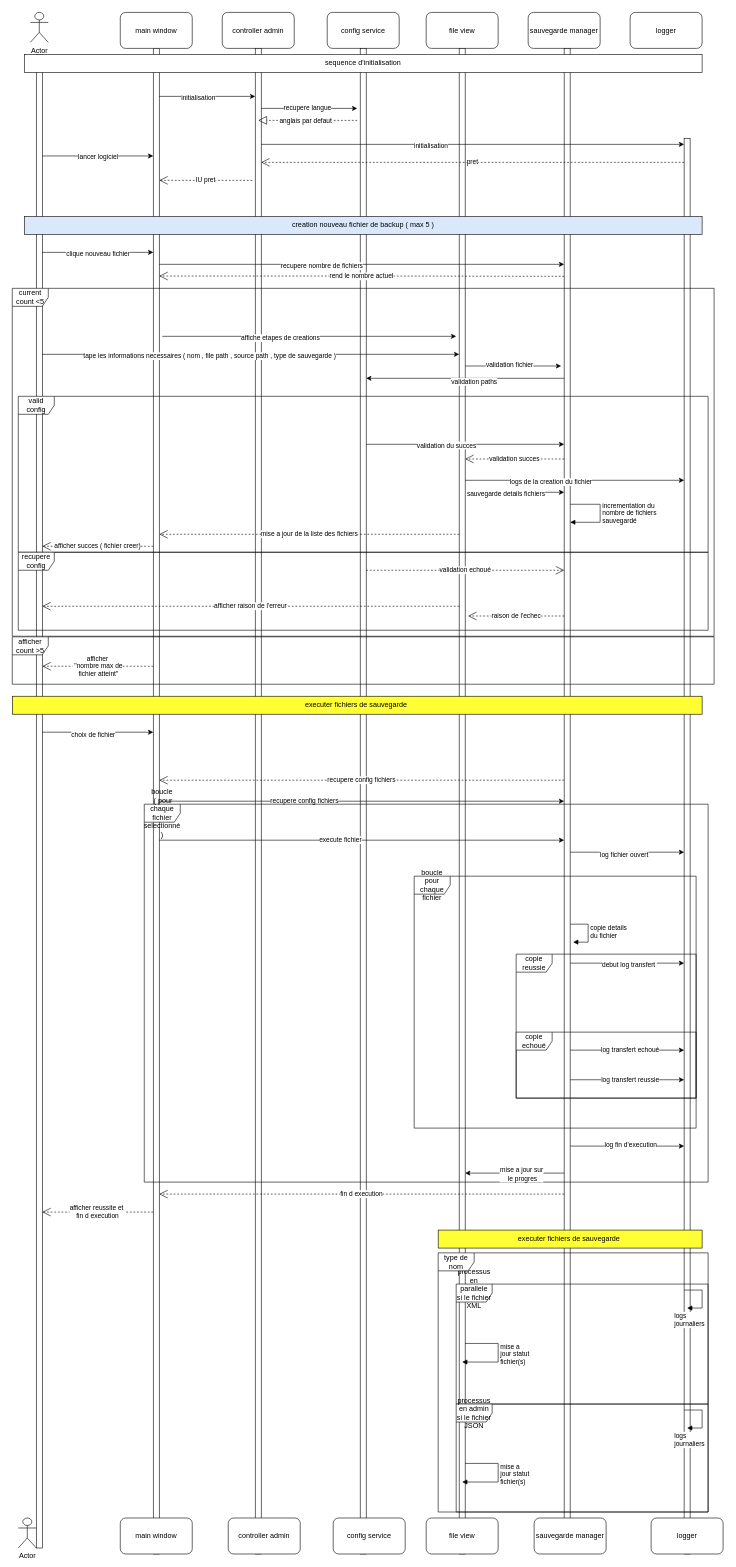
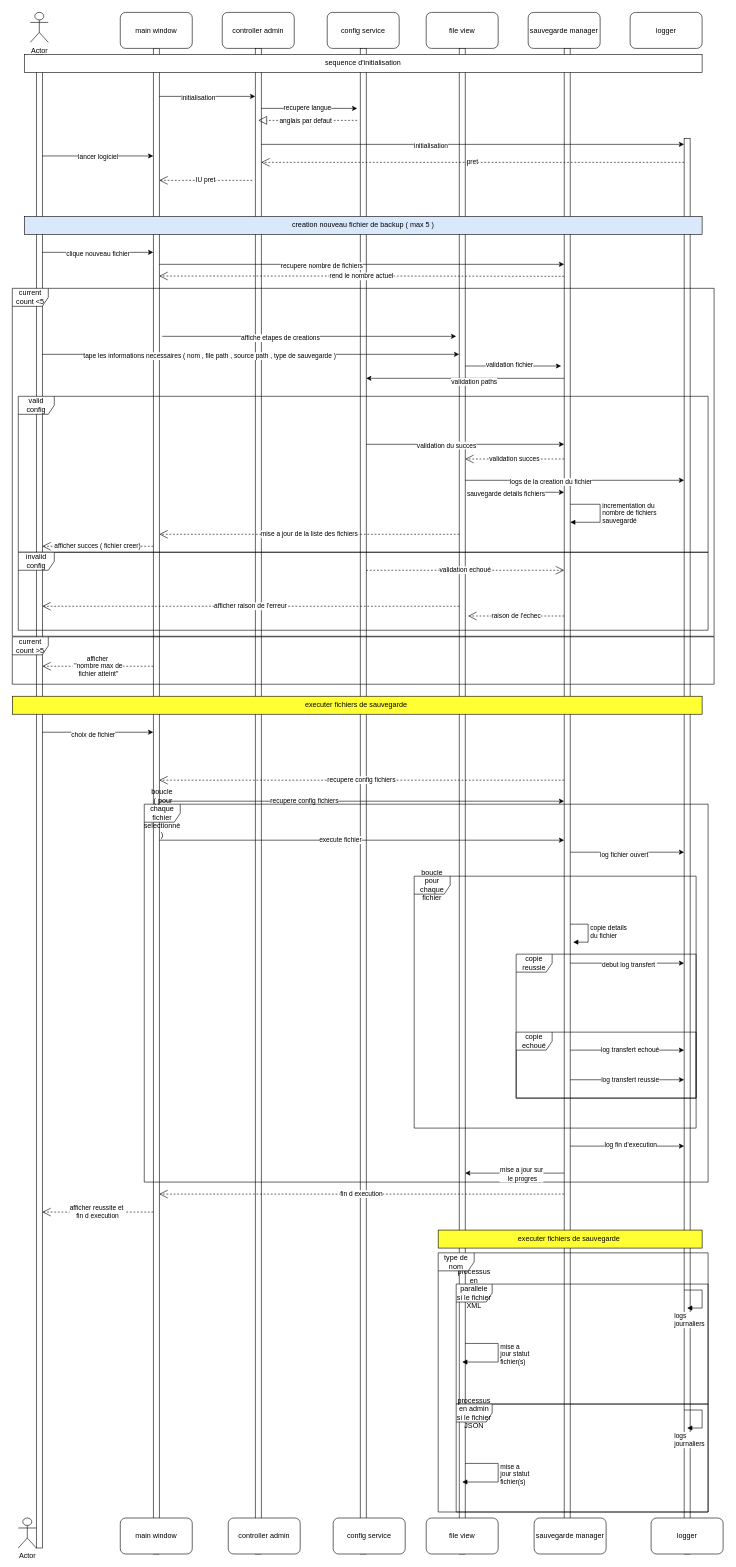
- <mxCell id="55" value="recupere&lt;div&gt;config&lt;/div&gt;" style="shape=umlFrame;whiteSpace=wrap;html=1;pointerEvents=0;" parent="1" vertex="1"><mxGeometry x="30" y="920" width="1150" height="130" as="geometry" /></mxCell>
+ <mxCell id="55" value="invalid&lt;div&gt;config&lt;/div&gt;" style="shape=umlFrame;whiteSpace=wrap;html=1;pointerEvents=0;" parent="1" vertex="1"><mxGeometry x="30" y="920" width="1150" height="130" as="geometry" /></mxCell>
- <mxCell id="59" value="afficher count &amp;gt;5" style="shape=umlFrame;whiteSpace=wrap;html=1;pointerEvents=0;" parent="1" vertex="1"><mxGeometry y="1061" width="1170" height="79" as="geometry" x="20" /></mxCell>
+ <mxCell id="59" value="current count &amp;gt;5" style="shape=umlFrame;whiteSpace=wrap;html=1;pointerEvents=0;" parent="1" vertex="1"><mxGeometry y="1061" width="1170" height="79" as="geometry" x="20" /></mxCell>
